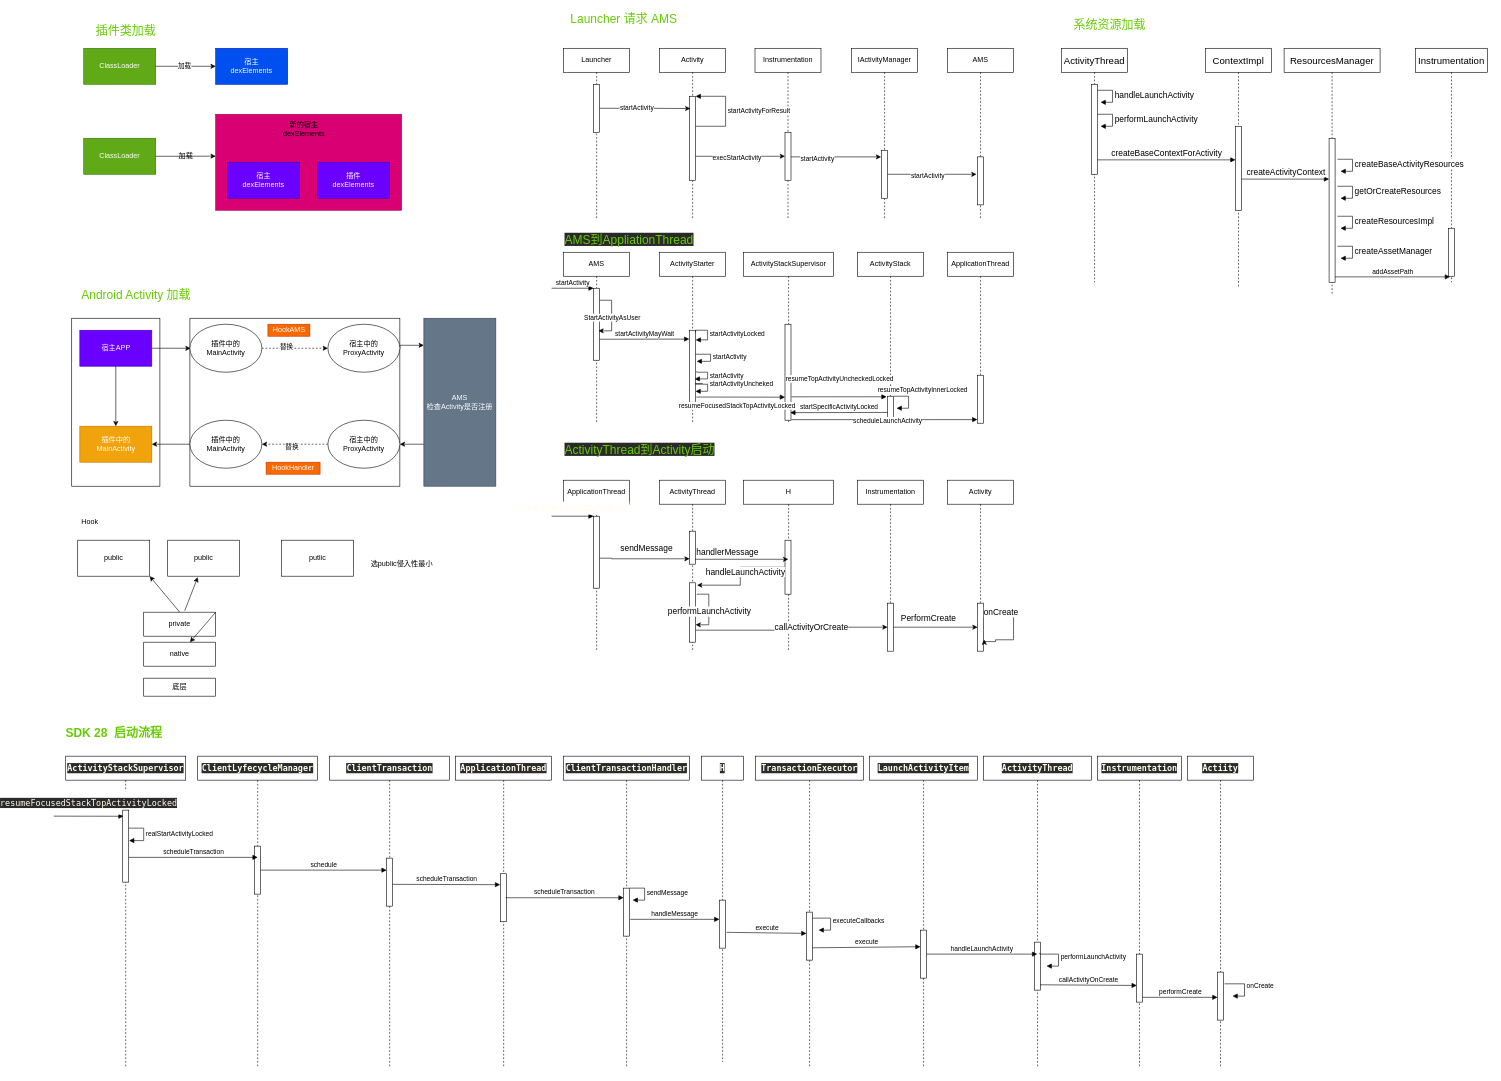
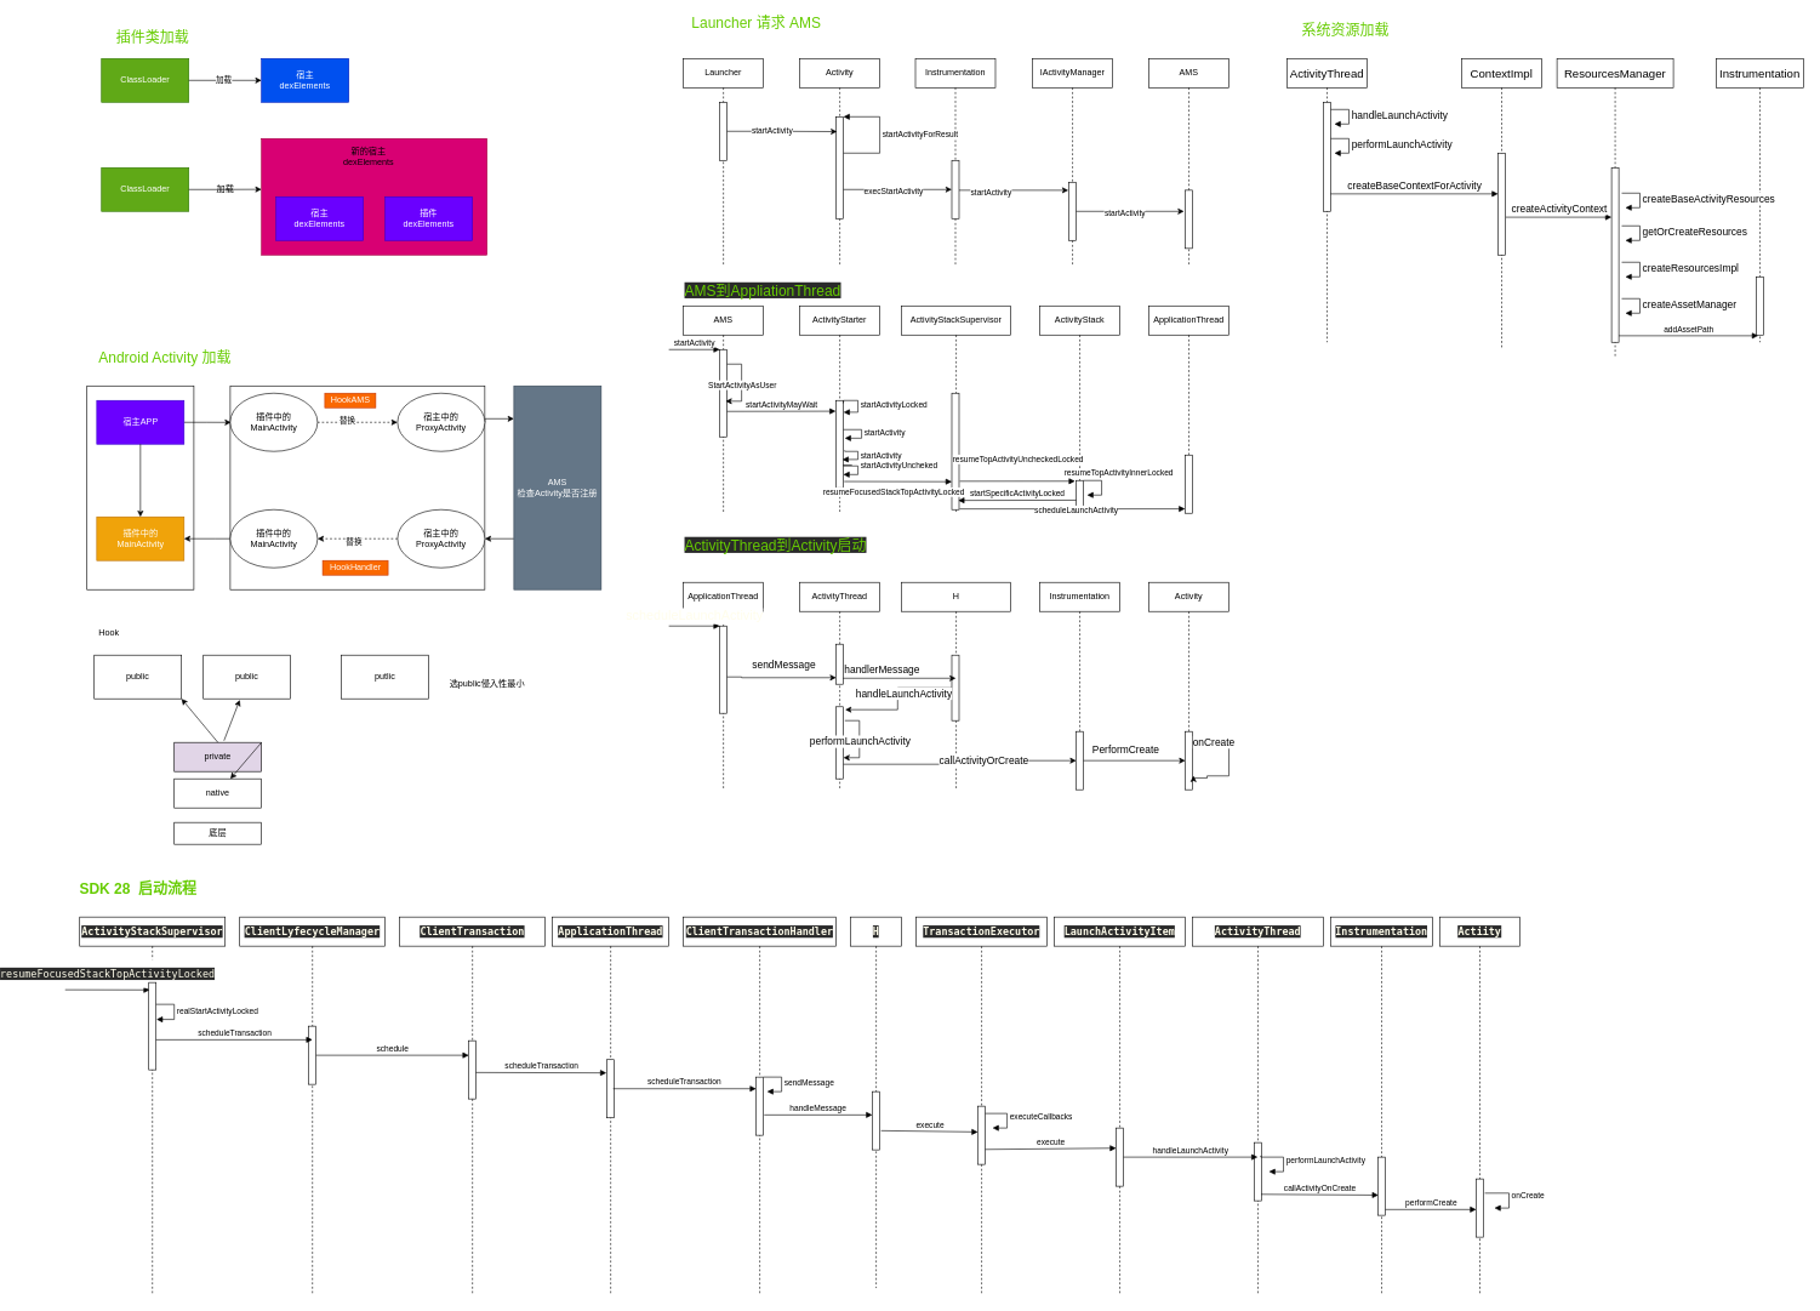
- <mxCell id="63" value="private" style="rounded=0;whiteSpace=wrap;html=1;" parent="1" vertex="1"><mxGeometry x="170" y="1020" width="120" height="40" as="geometry" /></mxCell>
+ <mxCell id="63" value="private" style="rounded=0;whiteSpace=wrap;html=1;fillColor=#e1d5e7;" parent="1" vertex="1"><mxGeometry x="170" y="1020" width="120" height="40" as="geometry" /></mxCell>
